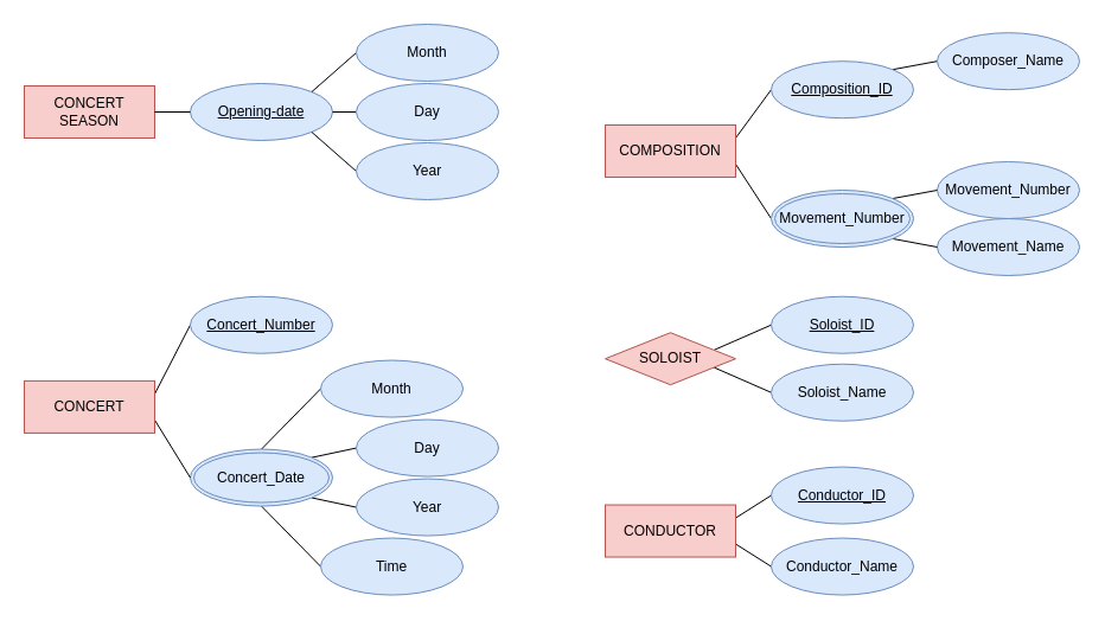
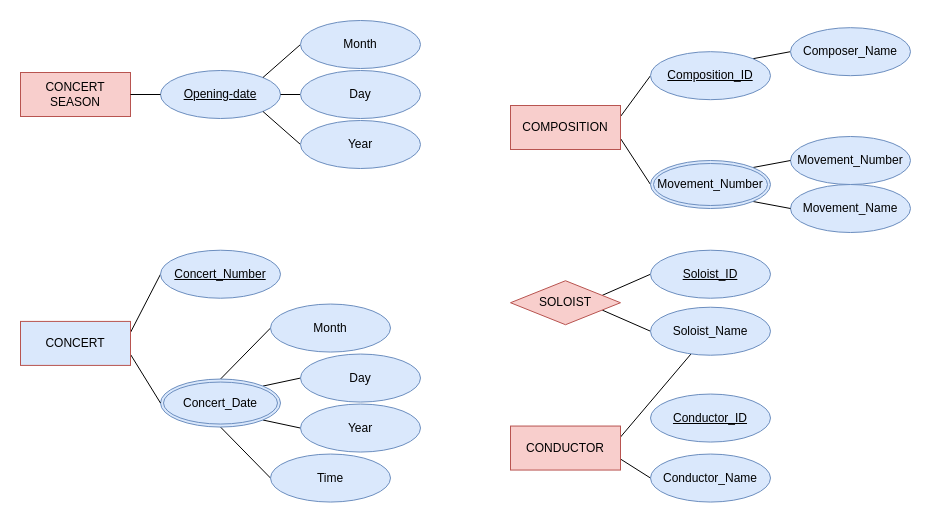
- <mxCell id="42" value="CONCERT" style="whiteSpace=wrap;html=1;align=center;aspect=fixed;fillColor=#f8cecc;strokeColor=#b85450;" parent="1" vertex="1"><mxGeometry x="20" y="320.91" width="110" height="44" as="geometry" /></mxCell>
+ <mxCell id="42" value="CONCERT" style="whiteSpace=wrap;html=1;align=center;aspect=fixed;fillColor=#dae8fc;strokeColor=#b85450;" parent="1" vertex="1"><mxGeometry x="20" y="320.91" width="110" height="44" as="geometry" /></mxCell>
- <mxCell id="6" style="edgeStyle=none;rounded=0;orthogonalLoop=1;jettySize=auto;html=1;exitX=1;exitY=0.25;exitDx=0;exitDy=0;entryX=0;entryY=0.5;entryDx=0;entryDy=0;endArrow=none;endFill=0;" parent="1" source="8" target="36" edge="1"><mxGeometry relative="1" as="geometry" /></mxCell>
+ <mxCell id="6" style="edgeStyle=none;rounded=0;orthogonalLoop=1;jettySize=auto;html=1;exitX=1;exitY=0.25;exitDx=0;exitDy=0;endArrow=none;endFill=0;" parent="1" source="8" target="39" edge="1"><mxGeometry relative="1" as="geometry" /></mxCell>
